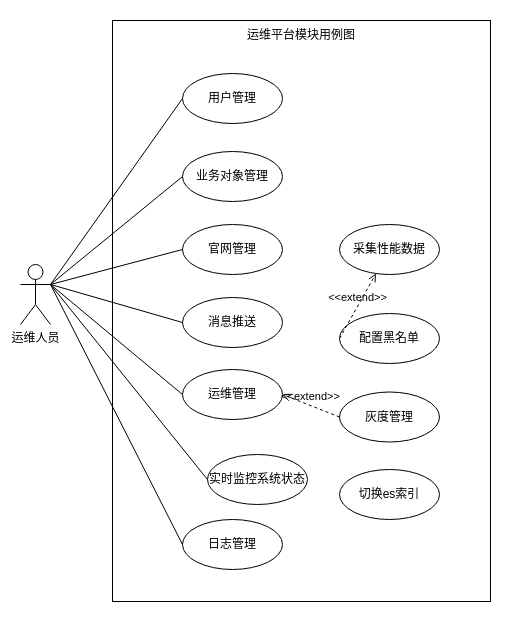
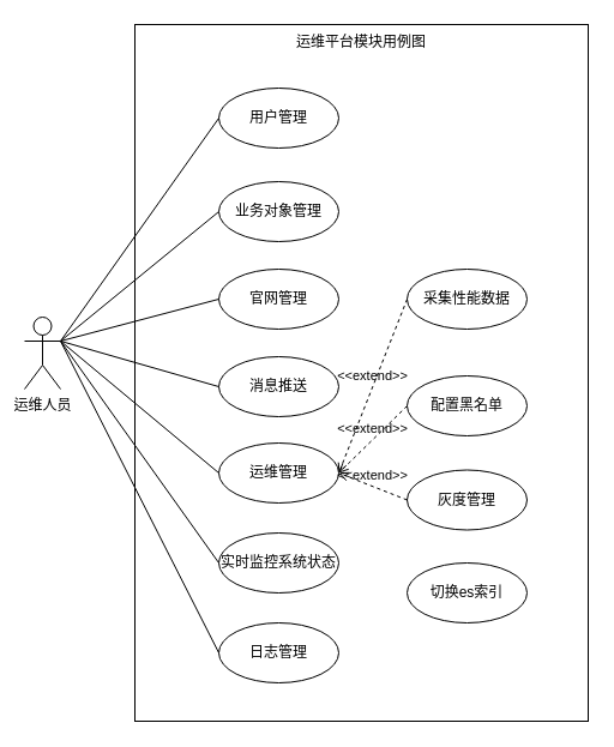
- <mxCell id="24" value="&amp;lt;&amp;lt;extend&amp;gt;&amp;gt;" style="html=1;verticalAlign=bottom;labelBackgroundColor=none;endArrow=open;endFill=0;dashed=1;rounded=0;exitX=0;exitY=0.5;exitDx=0;exitDy=0;" parent="1" source="15" target="17" edge="1"><mxGeometry width="160" relative="1" as="geometry"><mxPoint x="323" y="259" as="sourcePoint" /><mxPoint x="292" y="404" as="targetPoint" /></mxGeometry></mxCell>
+ <mxCell id="24" value="&amp;lt;&amp;lt;extend&amp;gt;&amp;gt;" style="html=1;verticalAlign=bottom;labelBackgroundColor=none;endArrow=open;endFill=0;dashed=1;rounded=0;entryX=1;entryY=0.5;entryDx=0;entryDy=0;exitX=0;exitY=0.5;exitDx=0;exitDy=0;" parent="1" source="15" target="13" edge="1"><mxGeometry width="160" relative="1" as="geometry"><mxPoint x="323" y="259" as="sourcePoint" /><mxPoint x="292" y="404" as="targetPoint" /></mxGeometry></mxCell>
+ <mxCell id="23" value="&amp;lt;&amp;lt;extend&amp;gt;&amp;gt;" style="html=1;verticalAlign=bottom;labelBackgroundColor=none;endArrow=open;endFill=0;dashed=1;rounded=0;entryX=1;entryY=0.5;entryDx=0;entryDy=0;exitX=0;exitY=0.5;exitDx=0;exitDy=0;" parent="1" source="17" target="13" edge="1"><mxGeometry width="160" relative="1" as="geometry"><mxPoint x="155" y="351" as="sourcePoint" /><mxPoint x="315" y="351" as="targetPoint" /></mxGeometry></mxCell>
- <mxCell id="5" value="实时监控系统状态" style="ellipse;whiteSpace=wrap;html=1;" parent="1" vertex="1"><mxGeometry x="207" y="454" width="100" height="50" as="geometry" /></mxCell>
+ <mxCell id="5" value="实时监控系统状态" style="ellipse;whiteSpace=wrap;html=1;" parent="1" vertex="1"><mxGeometry x="182" y="444" width="100" height="50" as="geometry" /></mxCell>
